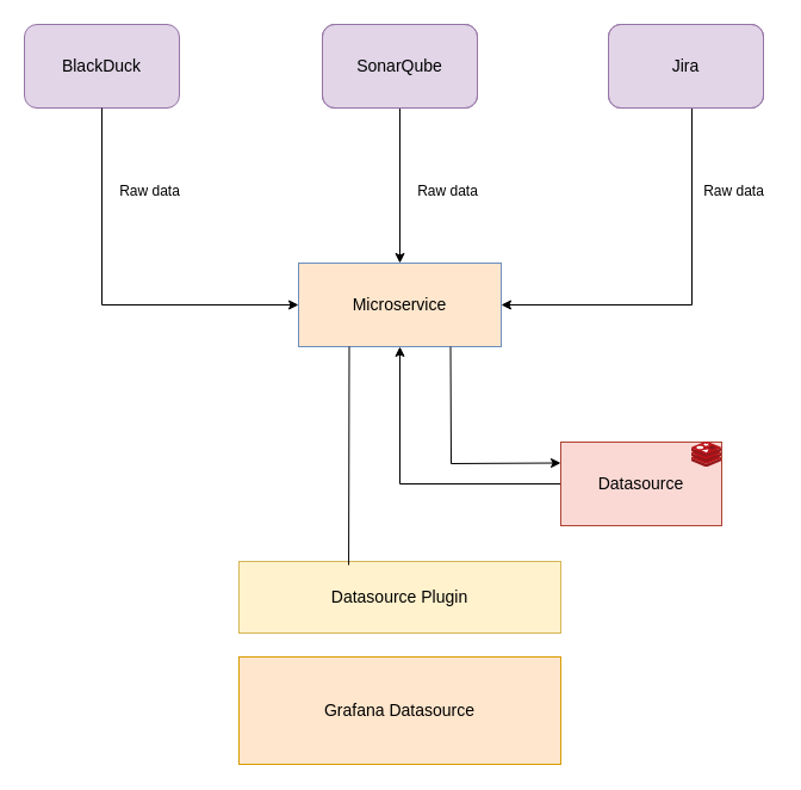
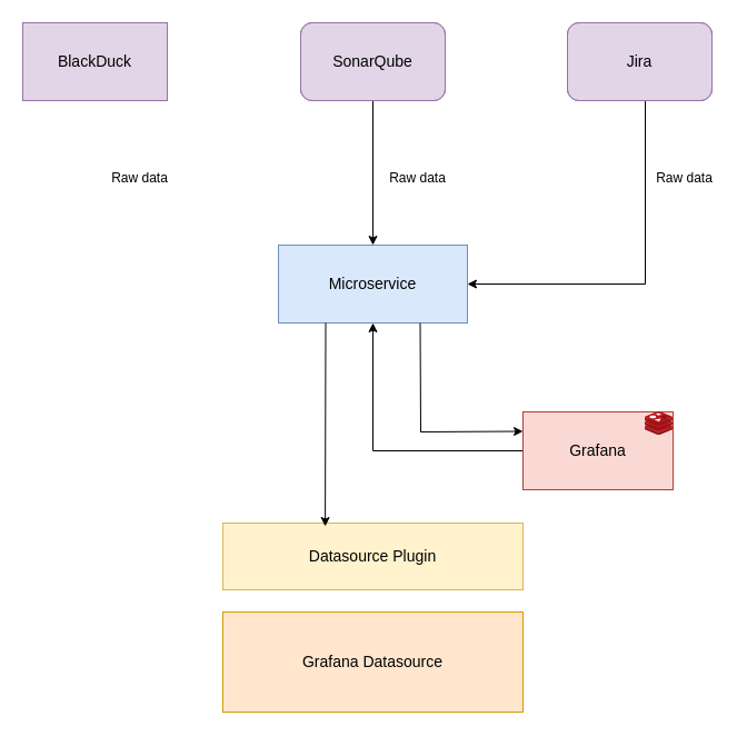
- <mxCell id="2" value="&lt;font style=&quot;font-size: 14px&quot;&gt;BlackDuck&lt;/font&gt;" style="rounded=1;whiteSpace=wrap;html=1;fillColor=#e1d5e7;strokeColor=#9673a6;" parent="1" vertex="1"><mxGeometry x="20" y="20" width="130" height="70" as="geometry" /></mxCell>
+ <mxCell id="2" value="&lt;font style=&quot;font-size: 14px&quot;&gt;BlackDuck&lt;/font&gt;" style="whiteSpace=wrap;html=1;fillColor=#e1d5e7;strokeColor=#9673a6;rounded=0;" parent="1" vertex="1"><mxGeometry x="20" y="20" width="130" height="70" as="geometry" /></mxCell>
- <mxCell id="11" value="" style="endArrow=classic;html=1;rounded=0;exitX=0.5;exitY=1;exitDx=0;exitDy=0;entryX=0;entryY=0.5;entryDx=0;entryDy=0;" parent="1" source="2" target="7" edge="1"><mxGeometry width="50" height="50" relative="1" as="geometry"><mxPoint x="310" y="290" as="sourcePoint" /><mxPoint x="360" y="240" as="targetPoint" /><Array as="points"><mxPoint x="85" y="255" /></Array></mxGeometry></mxCell>
- <mxCell id="7" value="&lt;font style=&quot;font-size: 14px&quot;&gt;Microservice&lt;/font&gt;" style="rounded=0;whiteSpace=wrap;html=1;fillColor=#ffe6cc;strokeColor=#6c8ebf;" parent="1" vertex="1"><mxGeometry x="250" y="220" width="170" height="70" as="geometry" /></mxCell>
+ <mxCell id="7" value="&lt;font style=&quot;font-size: 14px&quot;&gt;Microservice&lt;/font&gt;" style="rounded=0;whiteSpace=wrap;html=1;fillColor=#dae8fc;strokeColor=#6c8ebf;" parent="1" vertex="1"><mxGeometry x="250" y="220" width="170" height="70" as="geometry" /></mxCell>
- <mxCell id="16" value="&lt;font style=&quot;font-size: 14px&quot;&gt;Datasource&lt;/font&gt;" style="rounded=0;whiteSpace=wrap;html=1;fillColor=#fad9d5;strokeColor=#ae4132;" parent="1" vertex="1"><mxGeometry x="470" y="370" width="135" height="70" as="geometry" /></mxCell>
+ <mxCell id="16" value="&lt;font style=&quot;font-size: 14px&quot;&gt;Grafana&lt;/font&gt;" style="rounded=0;whiteSpace=wrap;html=1;fillColor=#fad9d5;strokeColor=#ae4132;" parent="1" vertex="1"><mxGeometry x="470" y="370" width="135" height="70" as="geometry" /></mxCell>
- <mxCell id="22" value="" style="endArrow=none;html=1;rounded=0;exitX=0.25;exitY=1;exitDx=0;exitDy=0;entryX=0.341;entryY=0.05;entryDx=0;entryDy=0;entryPerimeter=0;" edge="1" parent="1" source="7" target="10"><mxGeometry width="50" height="50" relative="1" as="geometry"><mxPoint x="380" y="320" as="sourcePoint" /><mxPoint x="430" y="270" as="targetPoint" /></mxGeometry></mxCell>
+ <mxCell id="22" value="" style="endArrow=classic;html=1;rounded=0;exitX=0.25;exitY=1;exitDx=0;exitDy=0;entryX=0.341;entryY=0.05;entryDx=0;entryDy=0;entryPerimeter=0;" edge="1" parent="1" source="7" target="10"><mxGeometry width="50" height="50" relative="1" as="geometry"><mxPoint x="380" y="320" as="sourcePoint" /><mxPoint x="430" y="270" as="targetPoint" /></mxGeometry></mxCell>
